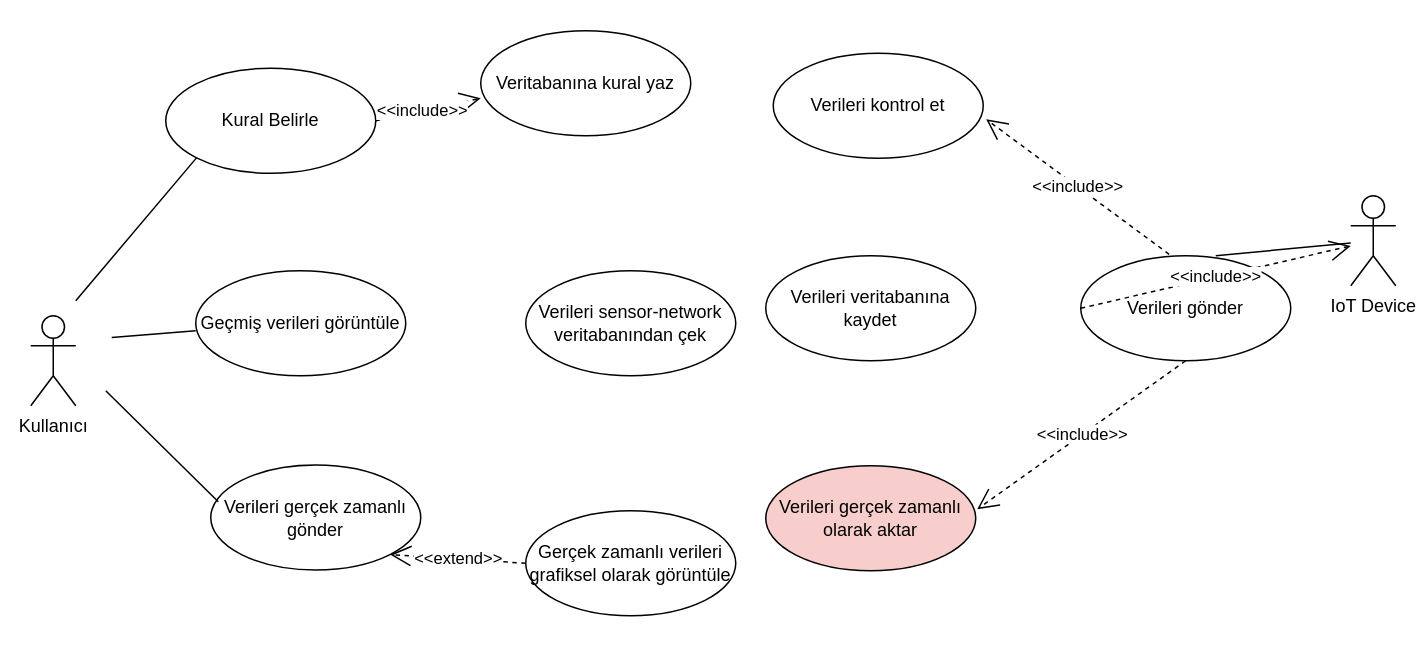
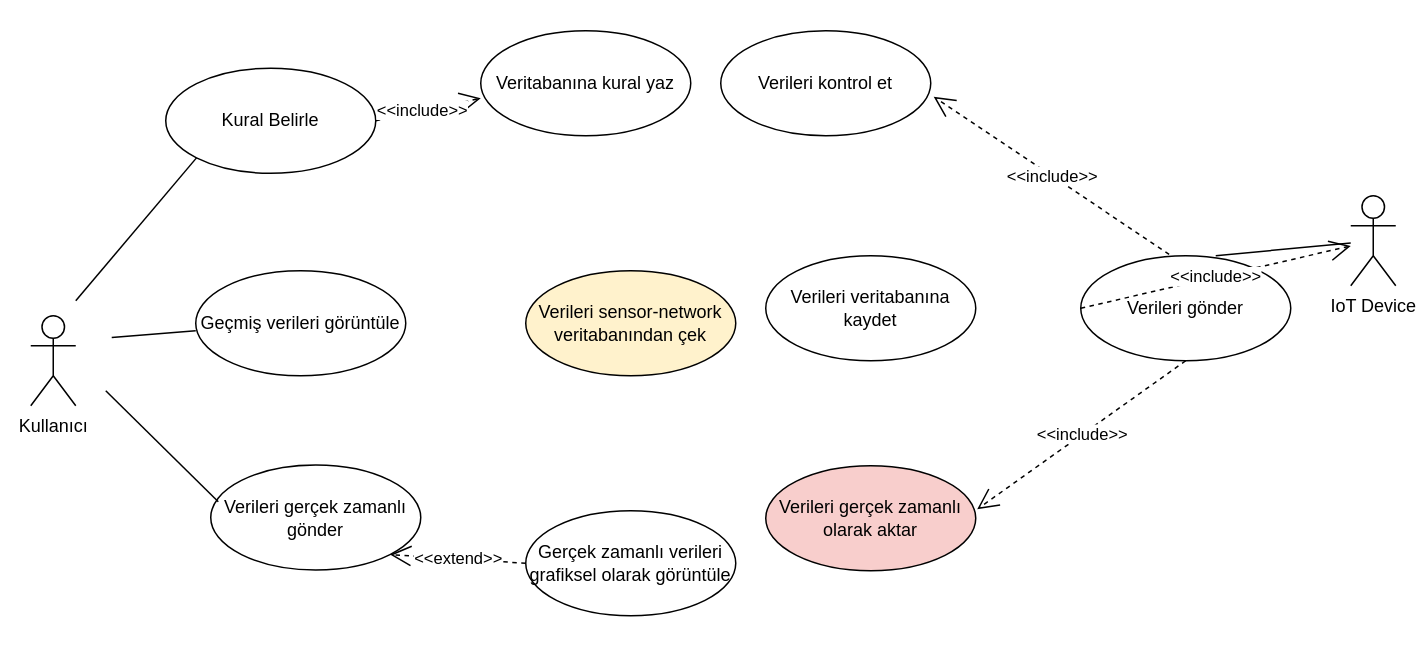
- <mxCell id="17" value="Verileri kontrol et" style="ellipse;whiteSpace=wrap;html=1;" vertex="1" parent="1"><mxGeometry x="515" y="35" width="140" height="70" as="geometry" /></mxCell>
+ <mxCell id="17" value="Verileri kontrol et" style="ellipse;whiteSpace=wrap;html=1;" vertex="1" parent="1"><mxGeometry x="480" y="20" width="140" height="70" as="geometry" /></mxCell>
- <mxCell id="6" value="Verileri sensor-network veritabanından çek" style="ellipse;whiteSpace=wrap;html=1;" vertex="1" parent="1"><mxGeometry x="350" y="180" width="140" height="70" as="geometry" /></mxCell>
+ <mxCell id="6" value="Verileri sensor-network veritabanından çek" style="ellipse;whiteSpace=wrap;html=1;fillColor=#fff2cc;" vertex="1" parent="1"><mxGeometry x="350" y="180" width="140" height="70" as="geometry" /></mxCell>
